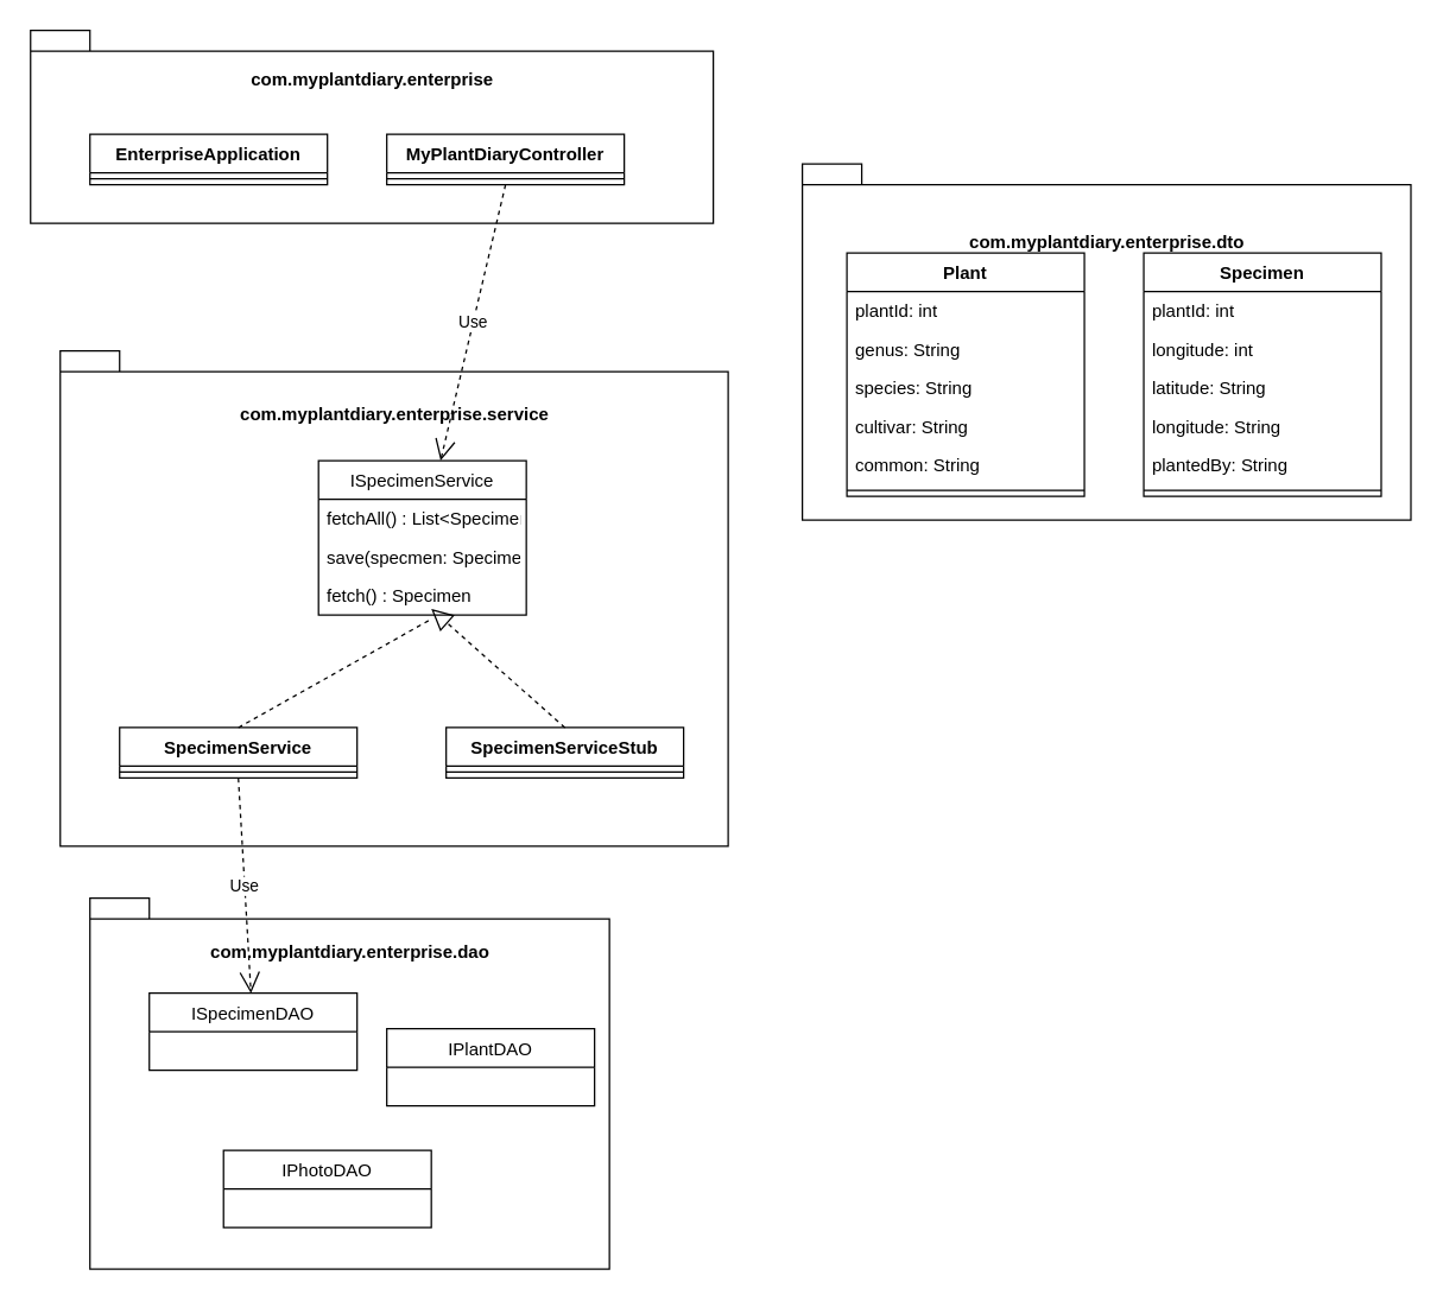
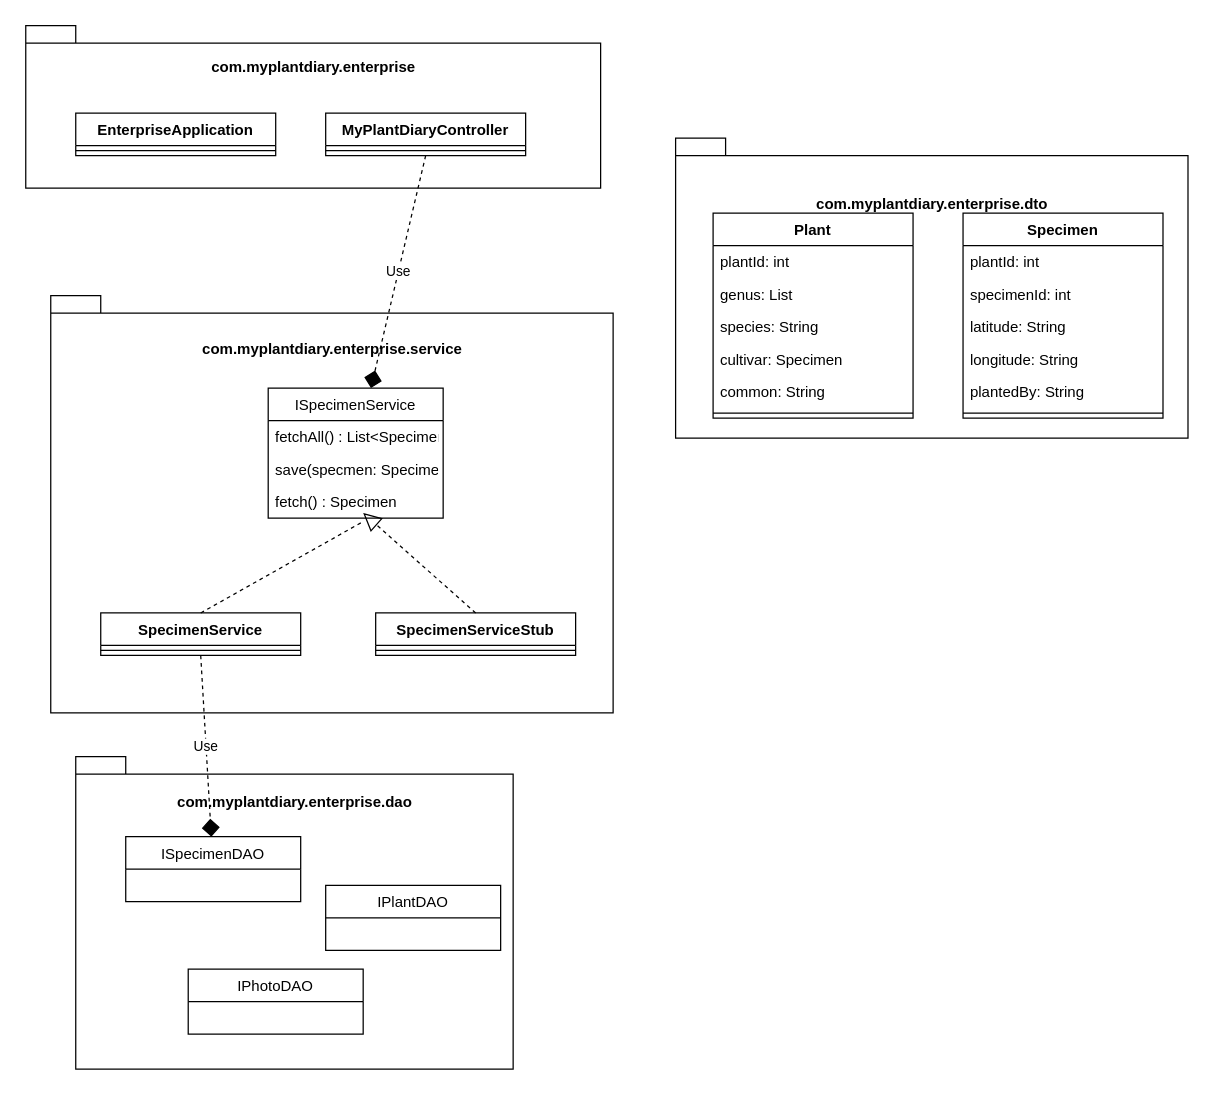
- <mxCell id="10" value="genus: String" style="text;strokeColor=none;fillColor=none;align=left;verticalAlign=top;spacingLeft=4;spacingRight=4;overflow=hidden;rotatable=0;points=[[0,0.5],[1,0.5]];portConstraint=eastwest;" vertex="1" parent="8"><mxGeometry y="52" width="160" height="26" as="geometry" /></mxCell>
+ <mxCell id="10" value="genus: List" style="text;strokeColor=none;fillColor=none;align=left;verticalAlign=top;spacingLeft=4;spacingRight=4;overflow=hidden;rotatable=0;points=[[0,0.5],[1,0.5]];portConstraint=eastwest;" vertex="1" parent="8"><mxGeometry y="52" width="160" height="26" as="geometry" /></mxCell>
- <mxCell id="17" value="longitude: int" style="text;strokeColor=none;fillColor=none;align=left;verticalAlign=top;spacingLeft=4;spacingRight=4;overflow=hidden;rotatable=0;points=[[0,0.5],[1,0.5]];portConstraint=eastwest;" vertex="1" parent="15"><mxGeometry y="52" width="160" height="26" as="geometry" /></mxCell>
+ <mxCell id="17" value="specimenId: int" style="text;strokeColor=none;fillColor=none;align=left;verticalAlign=top;spacingLeft=4;spacingRight=4;overflow=hidden;rotatable=0;points=[[0,0.5],[1,0.5]];portConstraint=eastwest;" vertex="1" parent="15"><mxGeometry y="52" width="160" height="26" as="geometry" /></mxCell>
- <mxCell id="12" value="cultivar: String" style="text;strokeColor=none;fillColor=none;align=left;verticalAlign=top;spacingLeft=4;spacingRight=4;overflow=hidden;rotatable=0;points=[[0,0.5],[1,0.5]];portConstraint=eastwest;" vertex="1" parent="8"><mxGeometry y="104" width="160" height="26" as="geometry" /></mxCell>
+ <mxCell id="12" value="cultivar: Specimen" style="text;strokeColor=none;fillColor=none;align=left;verticalAlign=top;spacingLeft=4;spacingRight=4;overflow=hidden;rotatable=0;points=[[0,0.5],[1,0.5]];portConstraint=eastwest;" vertex="1" parent="8"><mxGeometry y="104" width="160" height="26" as="geometry" /></mxCell>
- <mxCell id="33" value="Use" style="endArrow=open;endSize=12;dashed=1;html=1;rounded=0;exitX=0.5;exitY=1;exitDx=0;exitDy=0;" edge="1" parent="1" source="5" target="23"><mxGeometry width="160" relative="1" as="geometry"><mxPoint x="270" y="290" as="sourcePoint" /><mxPoint x="430" y="290" as="targetPoint" /></mxGeometry></mxCell>
+ <mxCell id="33" value="Use" style="endArrow=diamond;endSize=12;dashed=1;html=1;rounded=0;exitX=0.5;exitY=1;exitDx=0;exitDy=0;" edge="1" parent="1" source="5" target="23"><mxGeometry width="160" relative="1" as="geometry"><mxPoint x="270" y="290" as="sourcePoint" /><mxPoint x="430" y="290" as="targetPoint" /></mxGeometry></mxCell>
- <mxCell id="38" value="Use" style="endArrow=open;endSize=12;dashed=1;html=1;rounded=0;exitX=0.5;exitY=1;exitDx=0;exitDy=0;" edge="1" parent="1" source="27" target="35"><mxGeometry width="160" relative="1" as="geometry"><mxPoint x="270" y="550" as="sourcePoint" /><mxPoint x="430" y="550" as="targetPoint" /></mxGeometry></mxCell>
+ <mxCell id="38" value="Use" style="endArrow=diamond;endSize=12;dashed=1;html=1;rounded=0;exitX=0.5;exitY=1;exitDx=0;exitDy=0;" edge="1" parent="1" source="27" target="35"><mxGeometry width="160" relative="1" as="geometry"><mxPoint x="270" y="550" as="sourcePoint" /><mxPoint x="430" y="550" as="targetPoint" /></mxGeometry></mxCell>
- <mxCell id="36" value="IPlantDAO" style="swimlane;fontStyle=0;childLayout=stackLayout;horizontal=1;startSize=26;fillColor=none;horizontalStack=0;resizeParent=1;resizeParentMax=0;resizeLast=0;collapsible=1;marginBottom=0;" vertex="1" parent="1"><mxGeometry x="260" y="693" width="140" height="52" as="geometry" /></mxCell>
+ <mxCell id="36" value="IPlantDAO" style="swimlane;fontStyle=0;childLayout=stackLayout;horizontal=1;startSize=26;fillColor=none;horizontalStack=0;resizeParent=1;resizeParentMax=0;resizeLast=0;collapsible=1;marginBottom=0;" vertex="1" parent="1"><mxGeometry x="260" y="708" width="140" height="52" as="geometry" /></mxCell>
